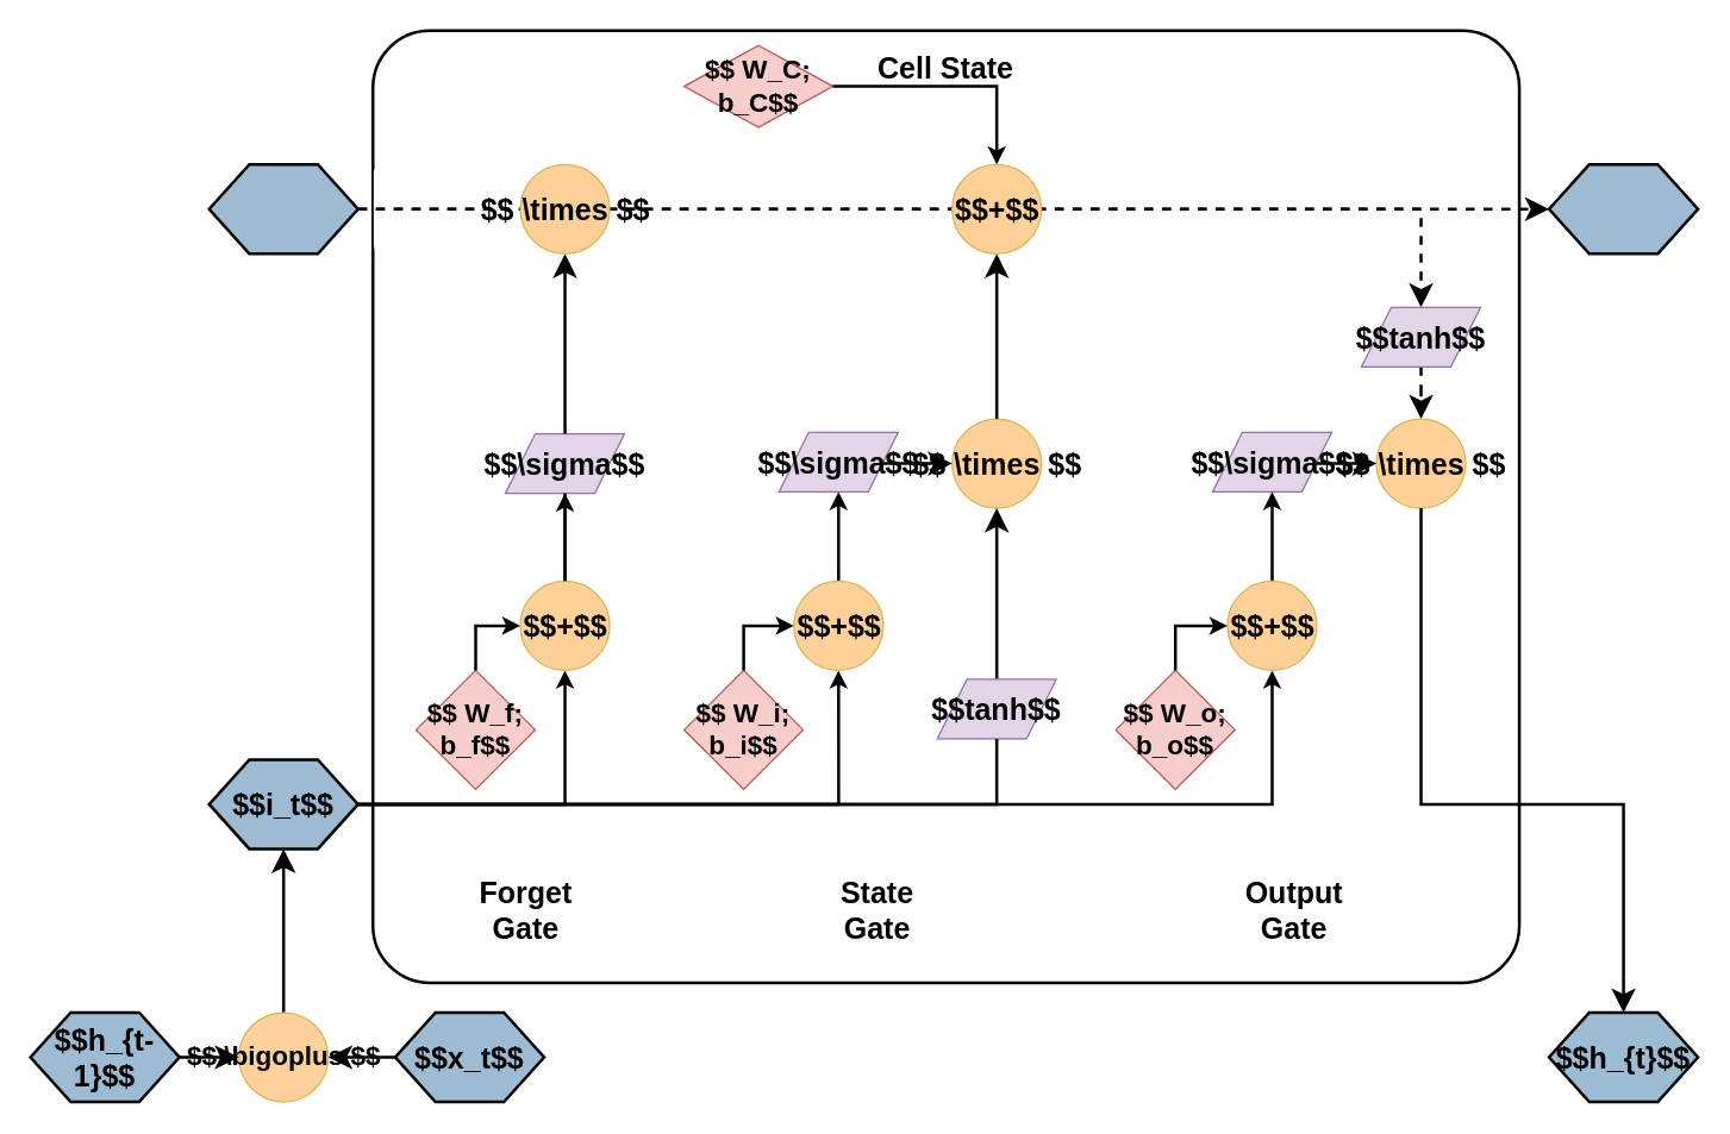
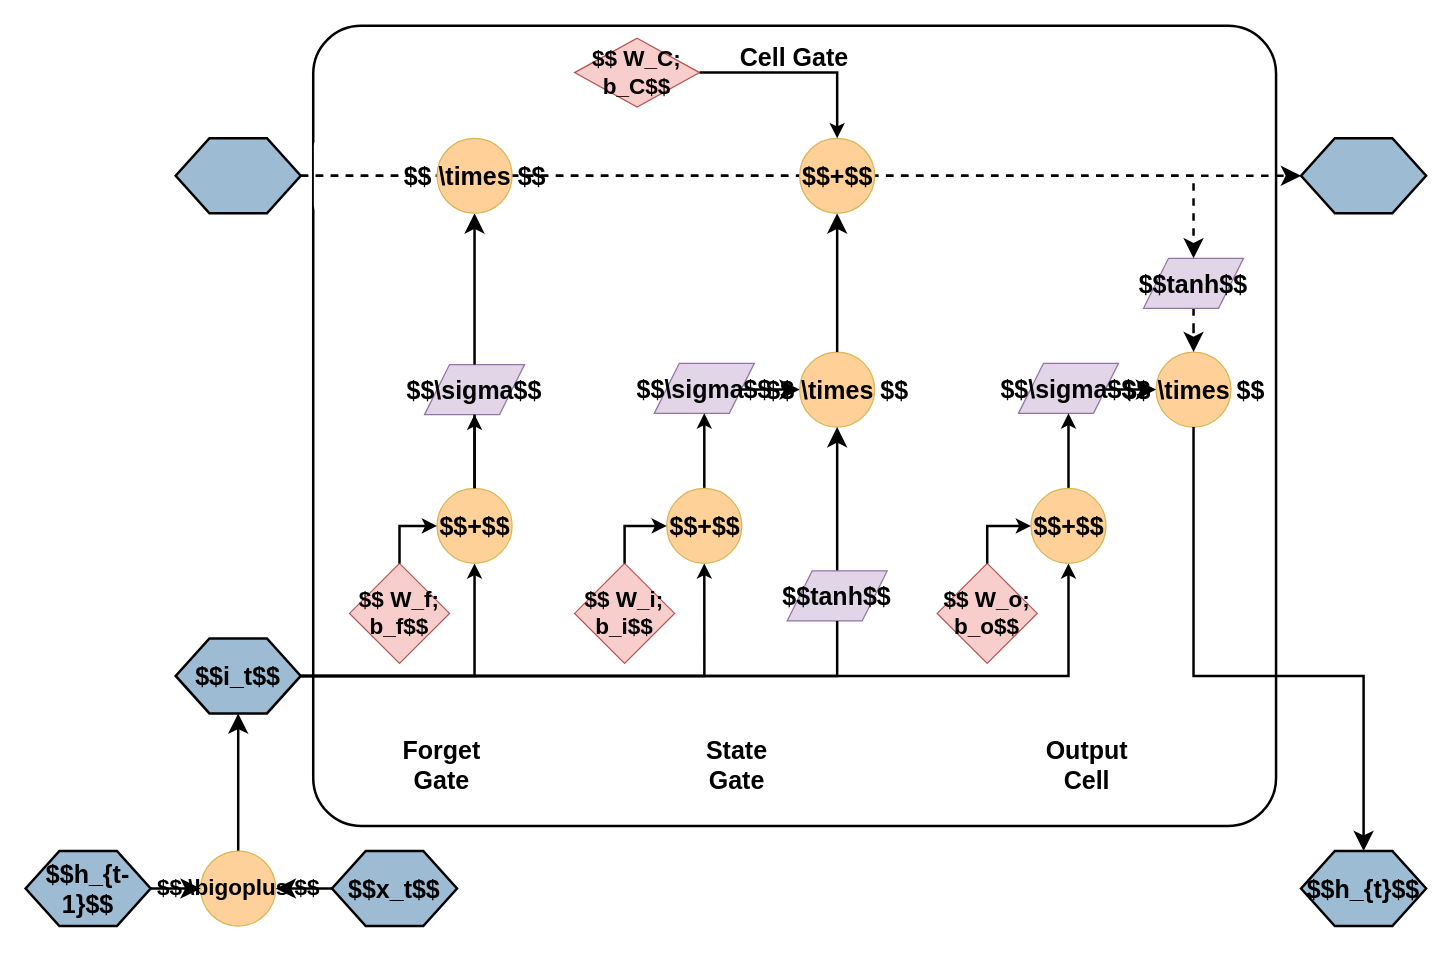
- <mxCell id="62" value="&lt;font size=&quot;1&quot; style=&quot;&quot;&gt;&lt;b style=&quot;font-size: 20px;&quot;&gt;Cell State&lt;/b&gt;&lt;/font&gt;" style="text;html=1;strokeColor=none;fillColor=none;align=center;verticalAlign=middle;whiteSpace=wrap;rounded=0;" vertex="1" parent="1"><mxGeometry x="570" y="30" width="130" height="30" as="geometry" /></mxCell>
+ <mxCell id="62" value="&lt;font size=&quot;1&quot; style=&quot;&quot;&gt;&lt;b style=&quot;font-size: 20px;&quot;&gt;Cell Gate&lt;/b&gt;&lt;/font&gt;" style="text;html=1;strokeColor=none;fillColor=none;align=center;verticalAlign=middle;whiteSpace=wrap;rounded=0;" vertex="1" parent="1"><mxGeometry x="570" y="30" width="130" height="30" as="geometry" /></mxCell>
- <mxCell id="42" value="&lt;font size=&quot;1&quot; style=&quot;&quot;&gt;&lt;b style=&quot;font-size: 20px;&quot;&gt;Output Gate&lt;/b&gt;&lt;/font&gt;" style="text;html=1;strokeColor=none;fillColor=none;align=center;verticalAlign=middle;whiteSpace=wrap;rounded=0;" vertex="1" parent="1"><mxGeometry x="839" y="596" width="60" height="30" as="geometry" /></mxCell>
+ <mxCell id="42" value="&lt;font size=&quot;1&quot; style=&quot;&quot;&gt;&lt;b style=&quot;font-size: 20px;&quot;&gt;Output Cell&lt;/b&gt;&lt;/font&gt;" style="text;html=1;strokeColor=none;fillColor=none;align=center;verticalAlign=middle;whiteSpace=wrap;rounded=0;" vertex="1" parent="1"><mxGeometry x="839" y="596" width="60" height="30" as="geometry" /></mxCell>
